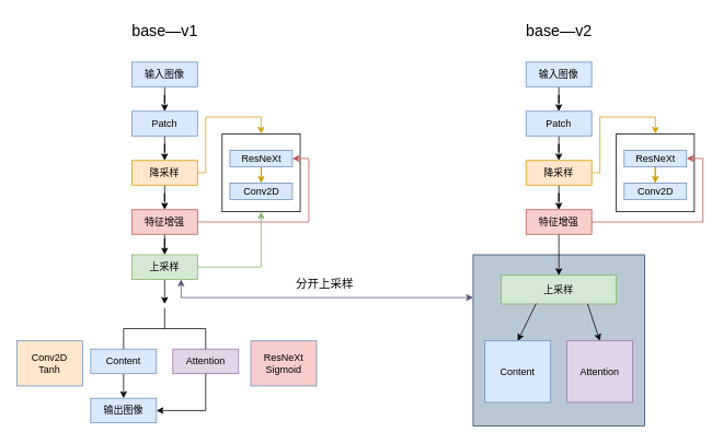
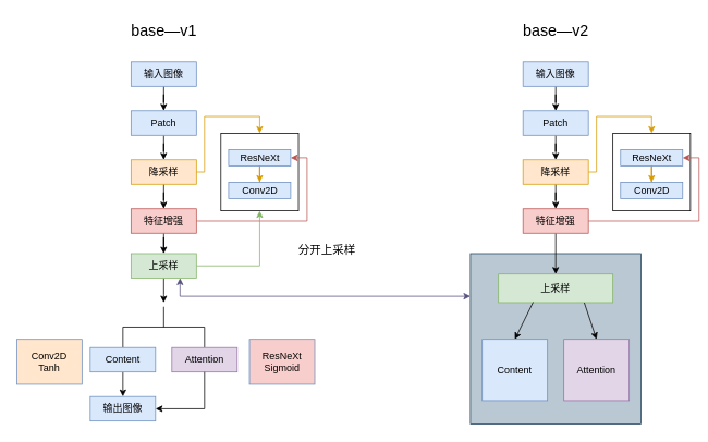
- <mxCell id="50" value="分开上采样" style="text;html=1;strokeColor=none;fillColor=none;align=center;verticalAlign=middle;whiteSpace=wrap;rounded=0;fontSize=14;" vertex="1" parent="1"><mxGeometry x="340" y="330" width="110" height="30" as="geometry" /></mxCell>
+ <mxCell id="50" value="分开上采样" style="text;html=1;strokeColor=none;fillColor=none;align=center;verticalAlign=middle;whiteSpace=wrap;rounded=0;fontSize=14;" vertex="1" parent="1"><mxGeometry x="345" y="290" width="110" height="30" as="geometry" /></mxCell>
